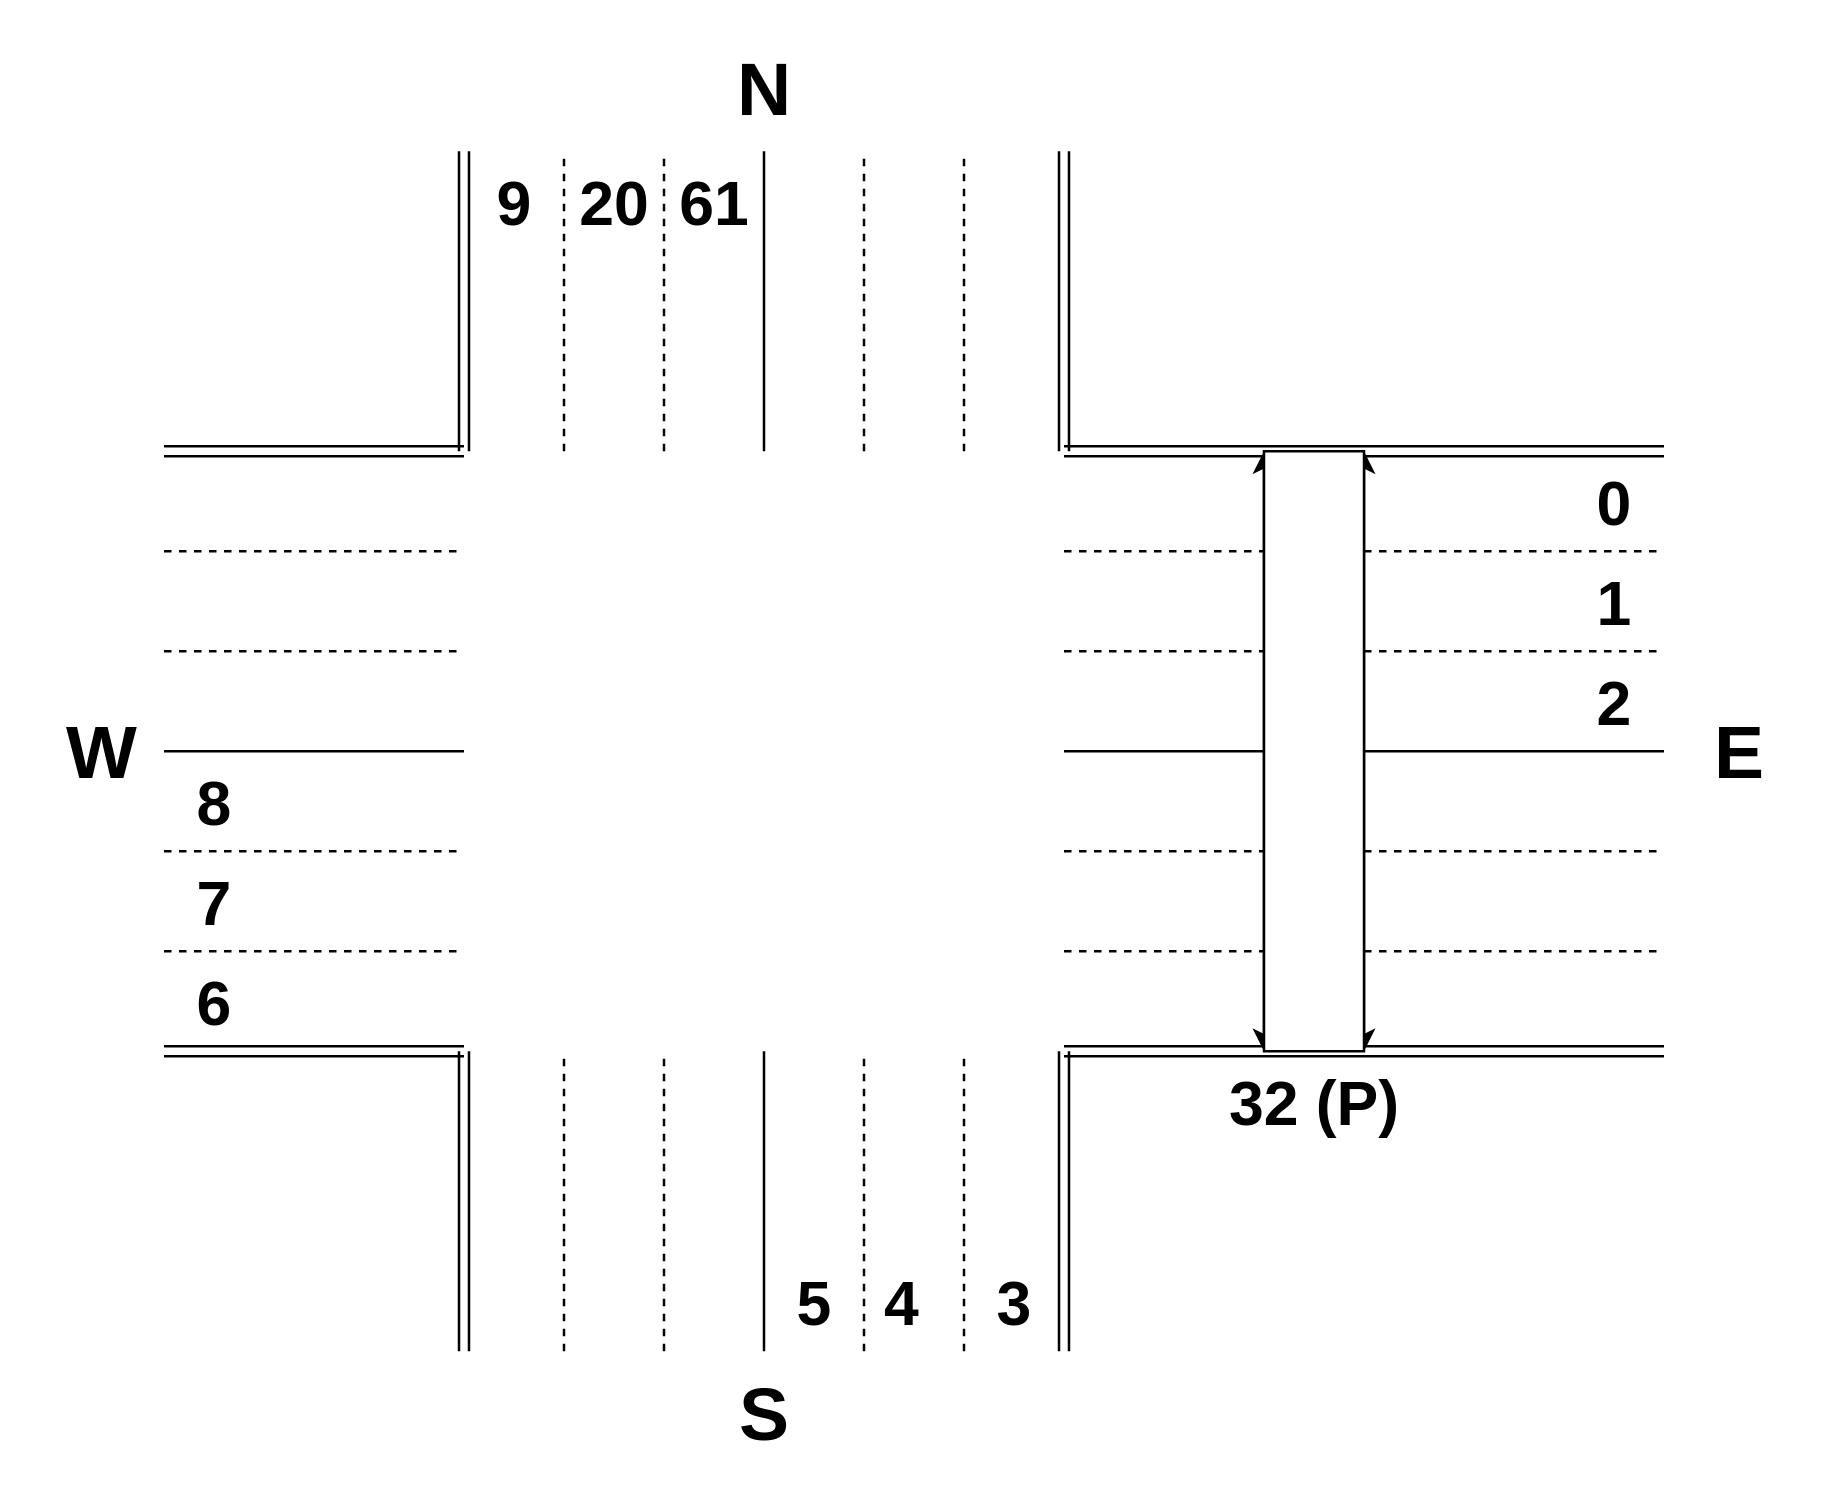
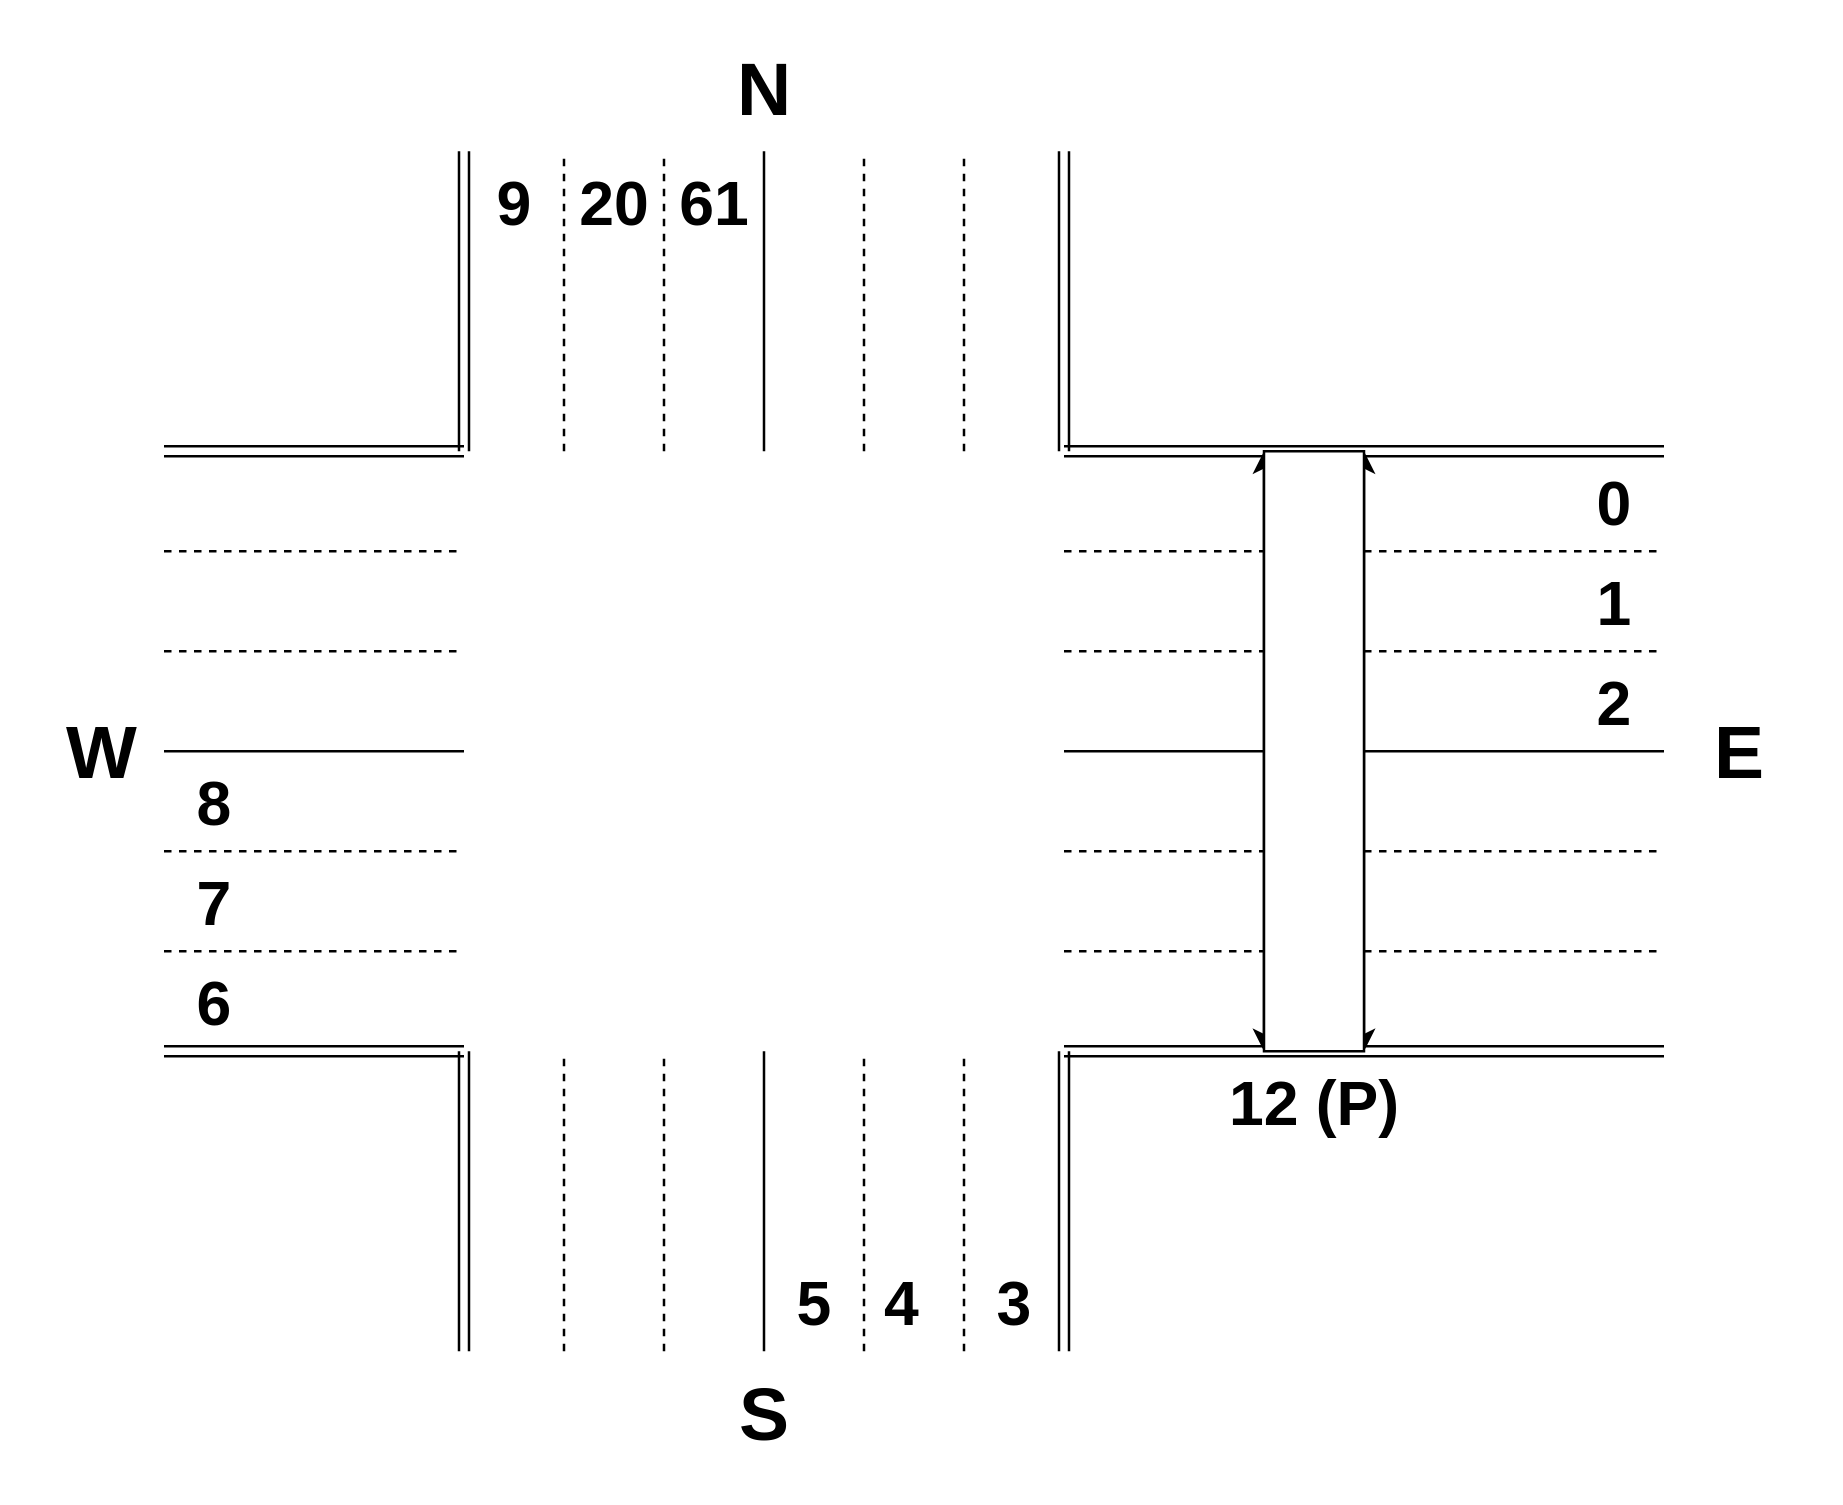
- <mxCell id="48" value="&lt;font style=&quot;font-size: 25px&quot;&gt;&lt;b&gt;32 (P)&lt;/b&gt;&lt;/font&gt;" style="text;html=1;align=center;verticalAlign=middle;resizable=0;points=[];autosize=1;" vertex="1" parent="1"><mxGeometry x="485" y="430" width="80" height="20" as="geometry" /></mxCell>
+ <mxCell id="48" value="&lt;font style=&quot;font-size: 25px&quot;&gt;&lt;b&gt;12 (P)&lt;/b&gt;&lt;/font&gt;" style="text;html=1;align=center;verticalAlign=middle;resizable=0;points=[];autosize=1;" vertex="1" parent="1"><mxGeometry x="485" y="430" width="80" height="20" as="geometry" /></mxCell>
